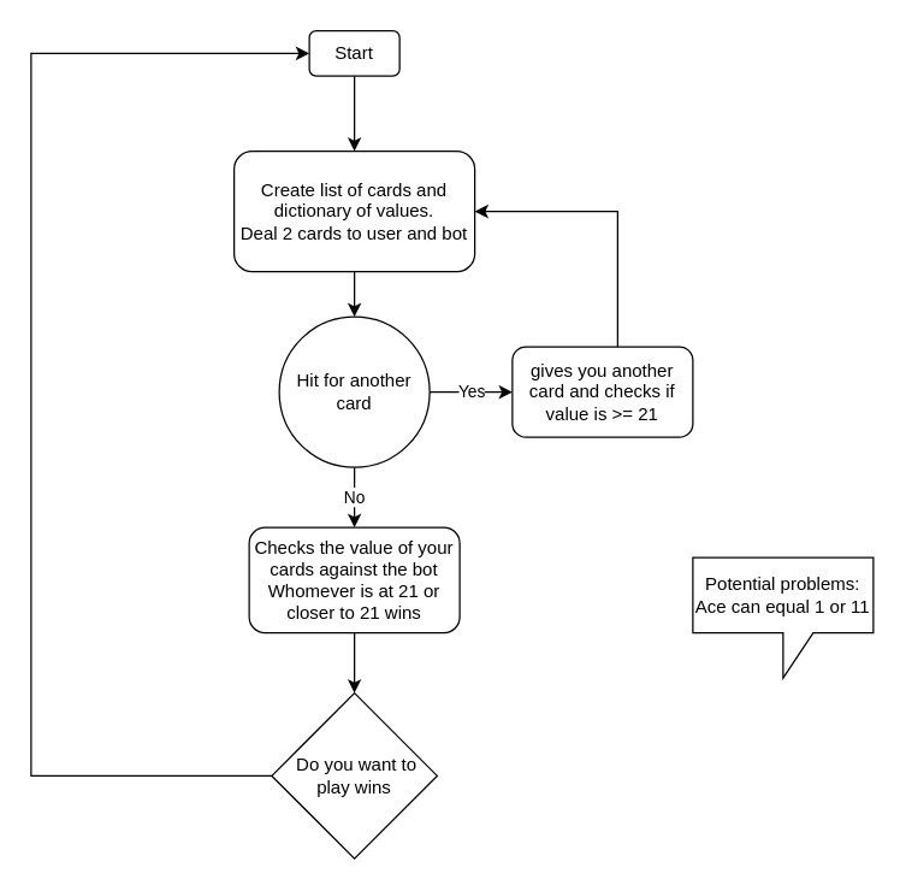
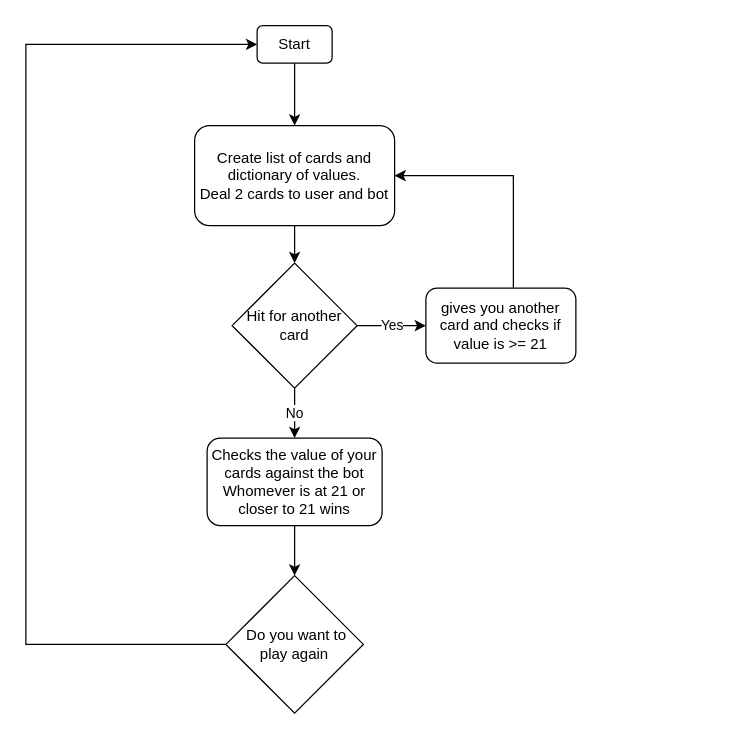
- <mxCell id="6" value="Hit for another card" style="ellipse;whiteSpace=wrap;html=1;" vertex="1" parent="1"><mxGeometry x="185" y="210" width="100" height="100" as="geometry" /></mxCell>
+ <mxCell id="6" value="Hit for another card" style="rhombus;whiteSpace=wrap;html=1;" vertex="1" parent="1"><mxGeometry x="185" y="210" width="100" height="100" as="geometry" /></mxCell>
- <mxCell id="15" value="Potential problems:&lt;br&gt;Ace can equal 1 or 11" style="shape=callout;whiteSpace=wrap;html=1;perimeter=calloutPerimeter;" vertex="1" parent="1"><mxGeometry x="460" y="370" width="120" height="80" as="geometry" /></mxCell>
- <mxCell id="12" value="&lt;span style=&quot;white-space: pre;&quot;&gt;&amp;nbsp;&lt;/span&gt;Do you want to play wins" style="rhombus;whiteSpace=wrap;html=1;" vertex="1" parent="1"><mxGeometry x="180" y="460" width="110" height="110" as="geometry" /></mxCell>
+ <mxCell id="12" value="&lt;span style=&quot;white-space: pre;&quot;&gt;&amp;nbsp;&lt;/span&gt;Do you want to play again" style="rhombus;whiteSpace=wrap;html=1;" vertex="1" parent="1"><mxGeometry x="180" y="460" width="110" height="110" as="geometry" /></mxCell>
